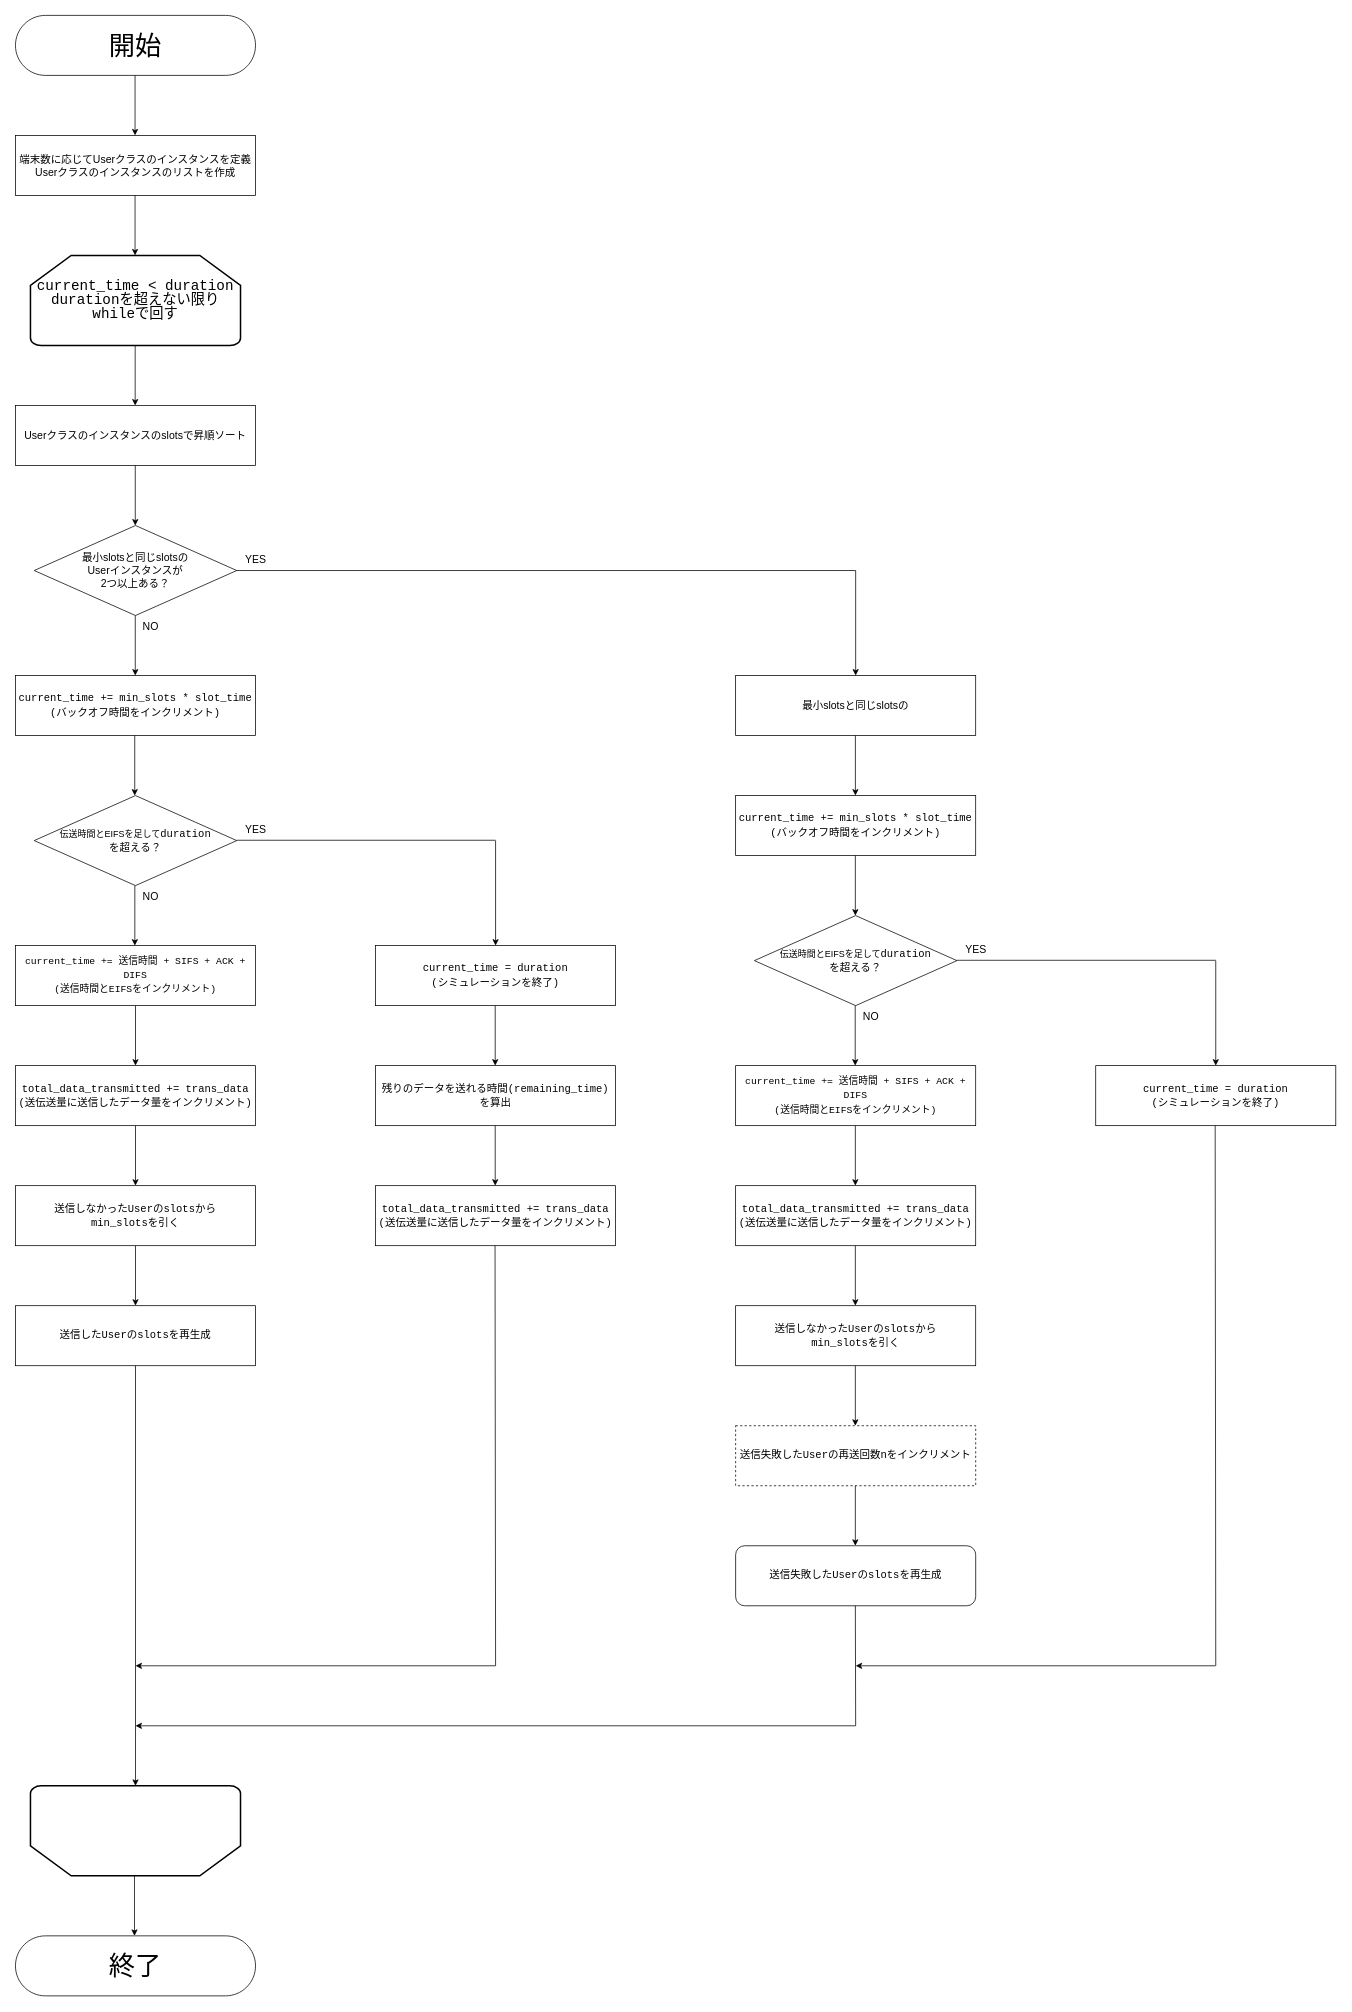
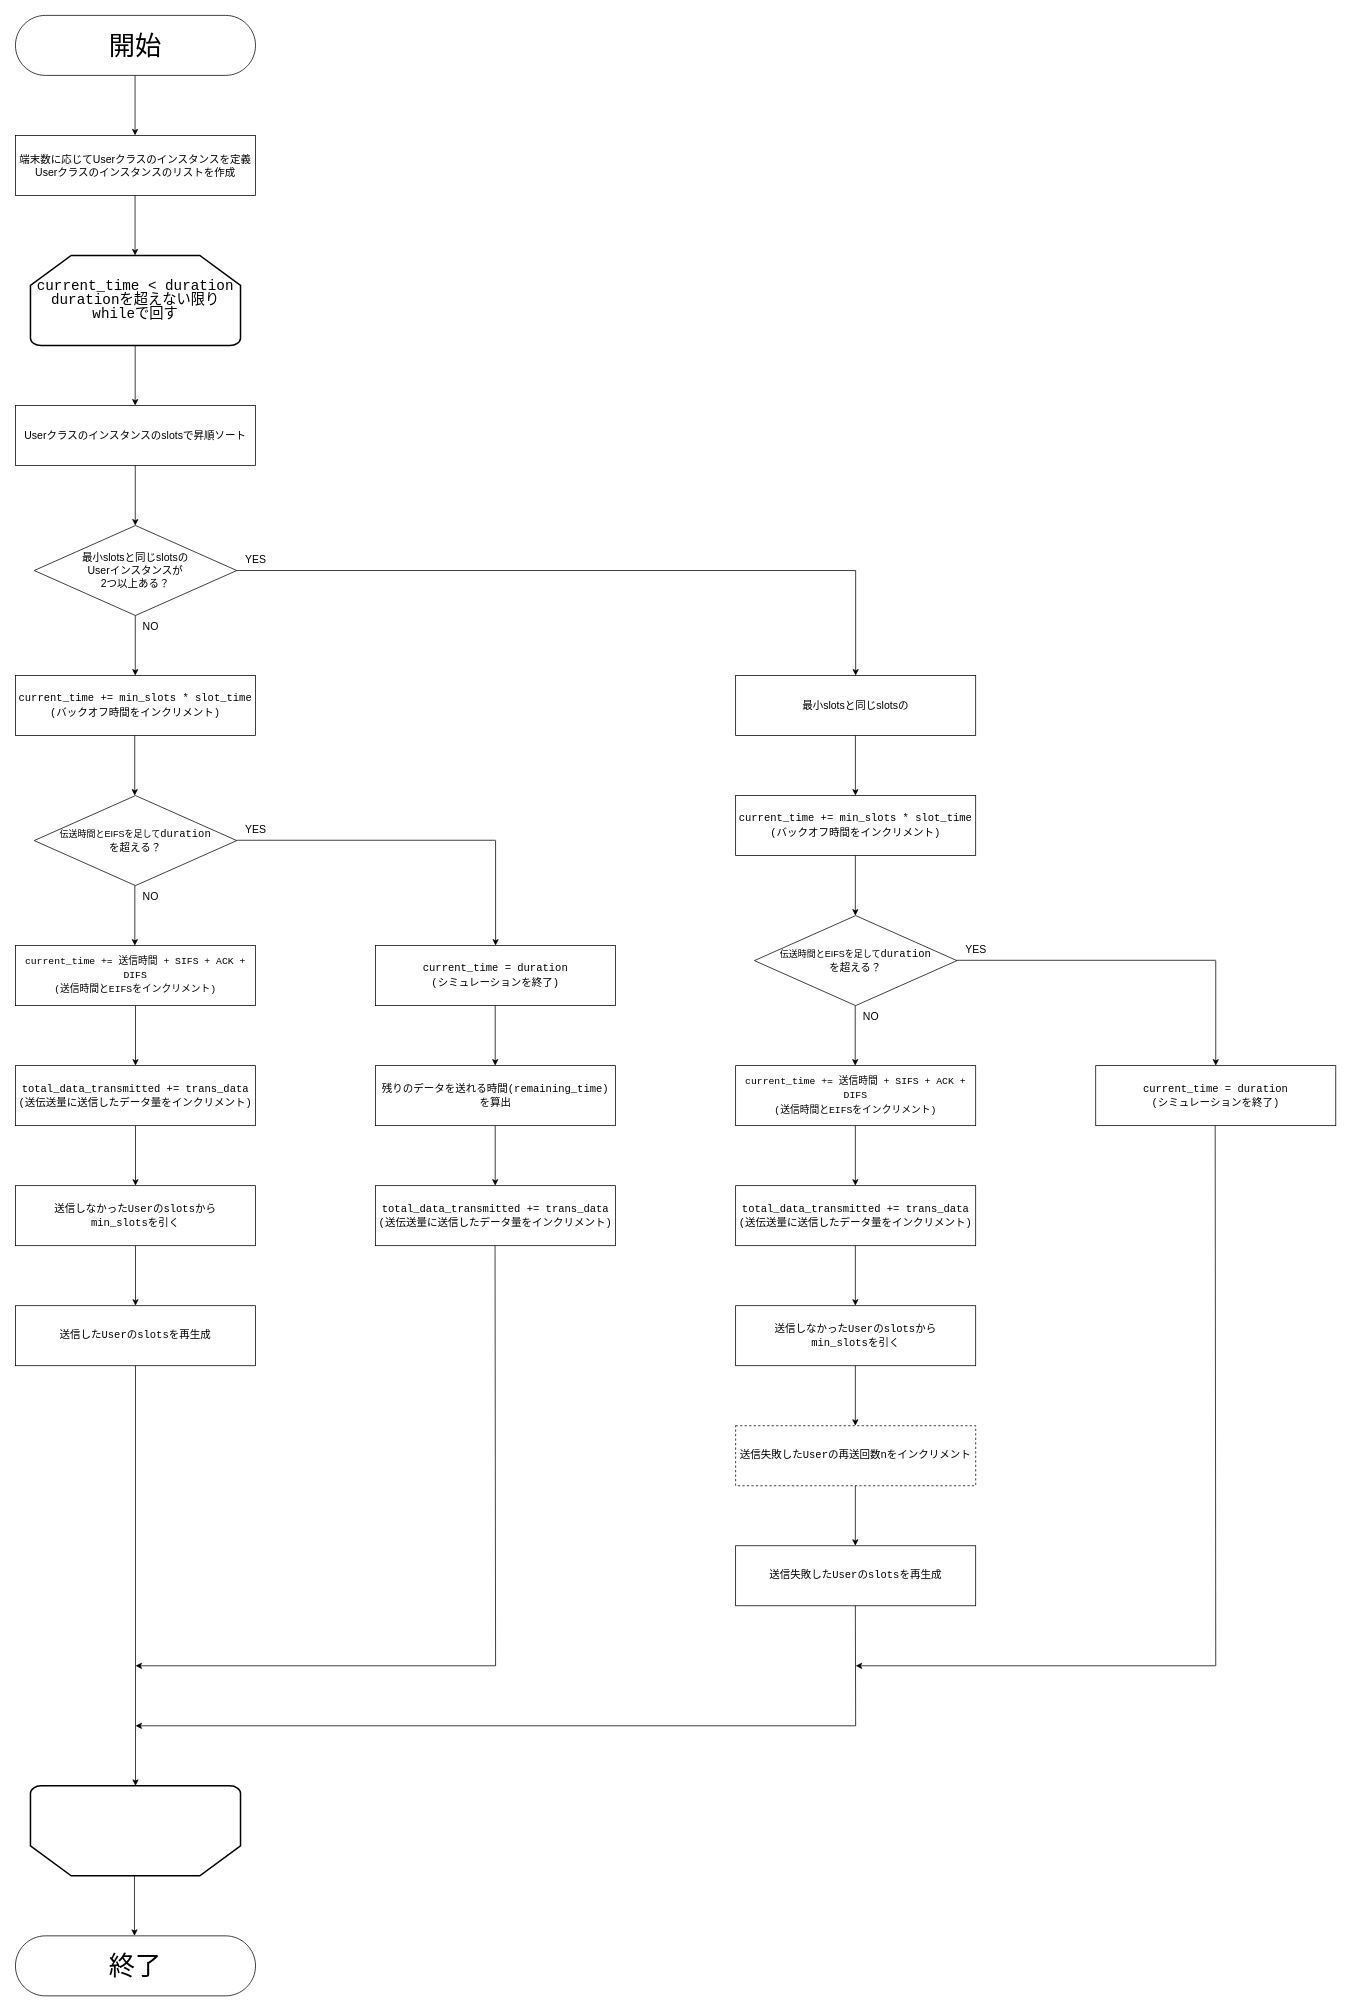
- <mxCell id="54" value="&lt;div style=&quot;font-family: Consolas, &amp;quot;Courier New&amp;quot;, monospace; font-size: 14px; line-height: 19px;&quot;&gt;送信失敗したUserのslotsを再生成&lt;/div&gt;" style="whiteSpace=wrap;html=1;fillColor=none;rounded=1;" vertex="1" parent="39"><mxGeometry y="1300" width="320" height="80" as="geometry" /></mxCell>
+ <mxCell id="54" value="&lt;div style=&quot;font-family: Consolas, &amp;quot;Courier New&amp;quot;, monospace; font-size: 14px; line-height: 19px;&quot;&gt;送信失敗したUserのslotsを再生成&lt;/div&gt;" style="rounded=0;whiteSpace=wrap;html=1;fillColor=none;" vertex="1" parent="39"><mxGeometry y="1300" width="320" height="80" as="geometry" /></mxCell>
